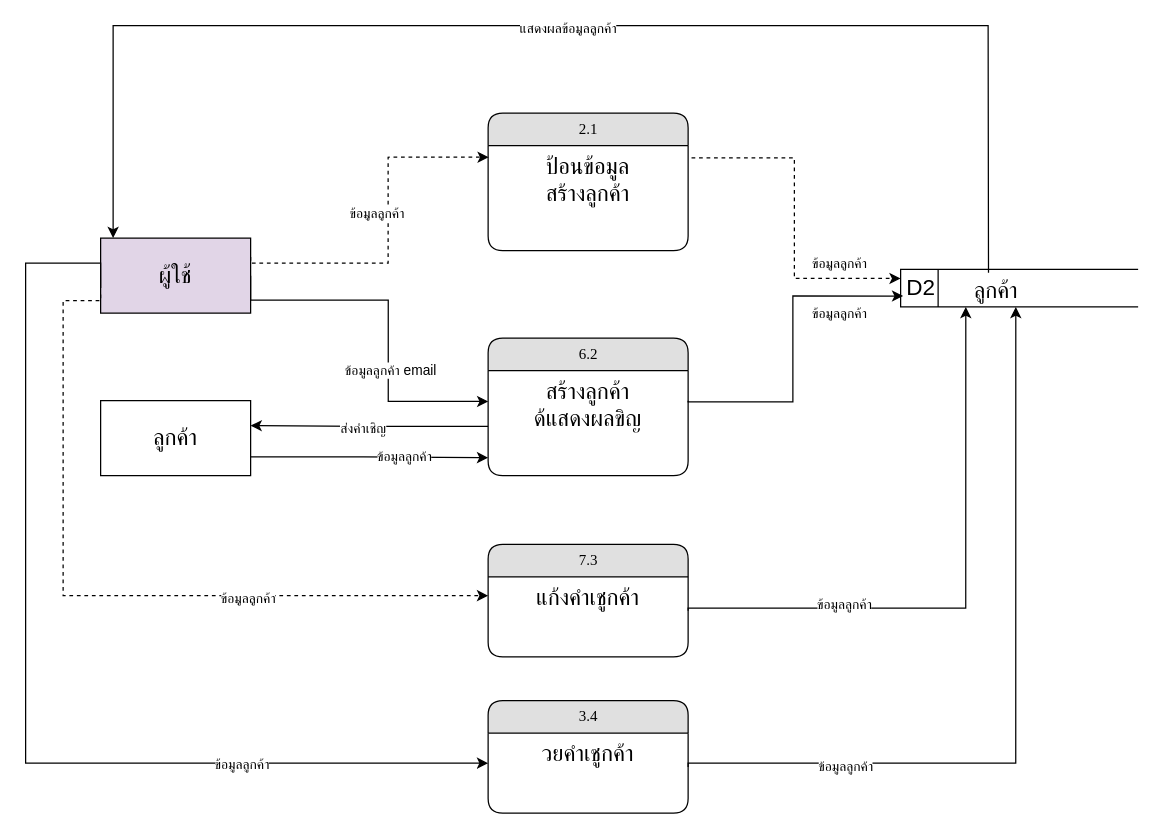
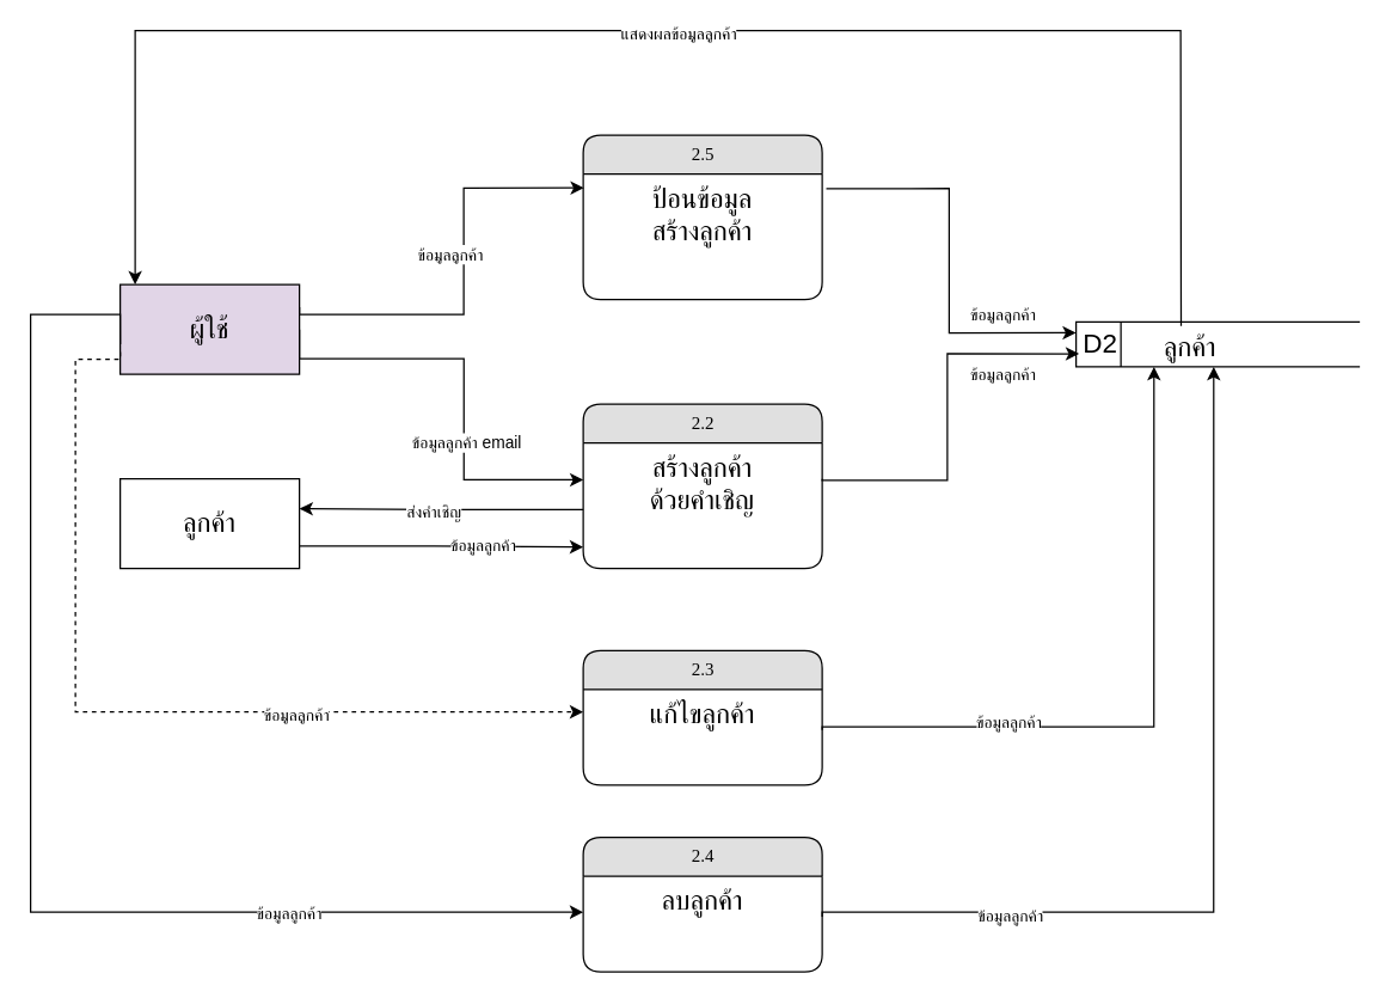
- <mxCell id="2" value="2.1" style="swimlane;html=1;fontStyle=0;childLayout=stackLayout;horizontal=1;startSize=26;fillColor=#e0e0e0;horizontalStack=0;resizeParent=1;resizeLast=0;collapsible=1;marginBottom=0;swimlaneFillColor=#ffffff;align=center;rounded=1;shadow=0;comic=0;labelBackgroundColor=none;strokeWidth=1;fontFamily=Verdana;fontSize=12" parent="1" vertex="1"><mxGeometry x="390" y="90" width="160" height="110" as="geometry" /></mxCell>
+ <mxCell id="2" value="2.5" style="swimlane;html=1;fontStyle=0;childLayout=stackLayout;horizontal=1;startSize=26;fillColor=#e0e0e0;horizontalStack=0;resizeParent=1;resizeLast=0;collapsible=1;marginBottom=0;swimlaneFillColor=#ffffff;align=center;rounded=1;shadow=0;comic=0;labelBackgroundColor=none;strokeWidth=1;fontFamily=Verdana;fontSize=12" parent="1" vertex="1"><mxGeometry x="390" y="90" width="160" height="110" as="geometry" /></mxCell>
- <mxCell id="10" value="" style="endArrow=classic;html=1;rounded=0;exitX=1.017;exitY=0.18;exitDx=0;exitDy=0;exitPerimeter=0;entryX=0;entryY=0.242;entryDx=0;entryDy=0;entryPerimeter=0;edgeStyle=orthogonalEdgeStyle;dashed=1;" parent="1" source="3" target="8" edge="1"><mxGeometry width="50" height="50" relative="1" as="geometry"><mxPoint x="660" y="247.006" as="sourcePoint" /><mxPoint x="831.28" y="250" as="targetPoint" /></mxGeometry></mxCell>
+ <mxCell id="10" value="" style="endArrow=classic;html=1;rounded=0;exitX=1.017;exitY=0.18;exitDx=0;exitDy=0;exitPerimeter=0;entryX=0;entryY=0.242;entryDx=0;entryDy=0;entryPerimeter=0;edgeStyle=orthogonalEdgeStyle;" parent="1" source="3" target="8" edge="1"><mxGeometry width="50" height="50" relative="1" as="geometry"><mxPoint x="660" y="247.006" as="sourcePoint" /><mxPoint x="831.28" y="250" as="targetPoint" /></mxGeometry></mxCell>
- <mxCell id="5" value="" style="endArrow=classic;html=1;rounded=0;exitX=1;exitY=0.25;exitDx=0;exitDy=0;entryX=0.003;entryY=0.172;entryDx=0;entryDy=0;entryPerimeter=0;edgeStyle=orthogonalEdgeStyle;dashed=1;" parent="1" source="4" target="3" edge="1"><mxGeometry width="50" height="50" relative="1" as="geometry"><mxPoint x="228.72" y="250" as="sourcePoint" /><mxPoint x="422.24" y="252.404" as="targetPoint" /><Array as="points"><mxPoint x="200" y="210" /><mxPoint x="310" y="210" /><mxPoint x="310" y="125" /></Array></mxGeometry></mxCell>
+ <mxCell id="5" value="" style="endArrow=classic;html=1;rounded=0;exitX=1;exitY=0.25;exitDx=0;exitDy=0;entryX=0.003;entryY=0.172;entryDx=0;entryDy=0;entryPerimeter=0;edgeStyle=orthogonalEdgeStyle;" parent="1" source="4" target="3" edge="1"><mxGeometry width="50" height="50" relative="1" as="geometry"><mxPoint x="228.72" y="250" as="sourcePoint" /><mxPoint x="422.24" y="252.404" as="targetPoint" /><Array as="points"><mxPoint x="200" y="210" /><mxPoint x="310" y="210" /><mxPoint x="310" y="125" /></Array></mxGeometry></mxCell>
- <mxCell id="11" value="6.2" style="swimlane;html=1;fontStyle=0;childLayout=stackLayout;horizontal=1;startSize=26;fillColor=#e0e0e0;horizontalStack=0;resizeParent=1;resizeLast=0;collapsible=1;marginBottom=0;swimlaneFillColor=#ffffff;align=center;rounded=1;shadow=0;comic=0;labelBackgroundColor=none;strokeWidth=1;fontFamily=Verdana;fontSize=12" parent="1" vertex="1"><mxGeometry x="390" y="270" width="160" height="110" as="geometry" /></mxCell>
+ <mxCell id="11" value="2.2" style="swimlane;html=1;fontStyle=0;childLayout=stackLayout;horizontal=1;startSize=26;fillColor=#e0e0e0;horizontalStack=0;resizeParent=1;resizeLast=0;collapsible=1;marginBottom=0;swimlaneFillColor=#ffffff;align=center;rounded=1;shadow=0;comic=0;labelBackgroundColor=none;strokeWidth=1;fontFamily=Verdana;fontSize=12" parent="1" vertex="1"><mxGeometry x="390" y="270" width="160" height="110" as="geometry" /></mxCell>
- <mxCell id="12" value="&lt;span style=&quot;font-size: 18px;&quot;&gt;สร้างลูกค้า&lt;/span&gt;&lt;div&gt;&lt;span style=&quot;font-size: 18px; background-color: initial;&quot;&gt;ด้แสดงผลขิญ&lt;/span&gt;&lt;/div&gt;" style="text;html=1;strokeColor=none;fillColor=none;spacingLeft=4;spacingRight=4;whiteSpace=wrap;overflow=hidden;rotatable=0;points=[[0,0.5],[1,0.5]];portConstraint=eastwest;align=center;" parent="11" vertex="1"><mxGeometry y="26" width="160" height="54" as="geometry" /></mxCell>
+ <mxCell id="12" value="&lt;span style=&quot;font-size: 18px;&quot;&gt;สร้างลูกค้า&lt;/span&gt;&lt;div&gt;&lt;span style=&quot;font-size: 18px; background-color: initial;&quot;&gt;ด้วยคำเชิญ&lt;/span&gt;&lt;/div&gt;" style="text;html=1;strokeColor=none;fillColor=none;spacingLeft=4;spacingRight=4;whiteSpace=wrap;overflow=hidden;rotatable=0;points=[[0,0.5],[1,0.5]];portConstraint=eastwest;align=center;" parent="11" vertex="1"><mxGeometry y="26" width="160" height="54" as="geometry" /></mxCell>
- <mxCell id="19" value="7.3" style="swimlane;html=1;fontStyle=0;childLayout=stackLayout;horizontal=1;startSize=26;fillColor=#e0e0e0;horizontalStack=0;resizeParent=1;resizeLast=0;collapsible=1;marginBottom=0;swimlaneFillColor=#ffffff;align=center;rounded=1;shadow=0;comic=0;labelBackgroundColor=none;strokeWidth=1;fontFamily=Verdana;fontSize=12" parent="1" vertex="1"><mxGeometry x="390" y="435" width="160" height="90" as="geometry" /></mxCell>
+ <mxCell id="19" value="2.3" style="swimlane;html=1;fontStyle=0;childLayout=stackLayout;horizontal=1;startSize=26;fillColor=#e0e0e0;horizontalStack=0;resizeParent=1;resizeLast=0;collapsible=1;marginBottom=0;swimlaneFillColor=#ffffff;align=center;rounded=1;shadow=0;comic=0;labelBackgroundColor=none;strokeWidth=1;fontFamily=Verdana;fontSize=12" parent="1" vertex="1"><mxGeometry x="390" y="435" width="160" height="90" as="geometry" /></mxCell>
- <mxCell id="20" value="&lt;span style=&quot;font-size: 18px;&quot;&gt;แก้งคำเชูกค้า&lt;/span&gt;" style="text;html=1;strokeColor=none;fillColor=none;spacingLeft=4;spacingRight=4;whiteSpace=wrap;overflow=hidden;rotatable=0;points=[[0,0.5],[1,0.5]];portConstraint=eastwest;align=center;" parent="19" vertex="1"><mxGeometry y="26" width="160" height="54" as="geometry" /></mxCell>
+ <mxCell id="20" value="&lt;span style=&quot;font-size: 18px;&quot;&gt;แก้ไขลูกค้า&lt;/span&gt;" style="text;html=1;strokeColor=none;fillColor=none;spacingLeft=4;spacingRight=4;whiteSpace=wrap;overflow=hidden;rotatable=0;points=[[0,0.5],[1,0.5]];portConstraint=eastwest;align=center;" parent="19" vertex="1"><mxGeometry y="26" width="160" height="54" as="geometry" /></mxCell>
- <mxCell id="25" value="3.4" style="swimlane;html=1;fontStyle=0;childLayout=stackLayout;horizontal=1;startSize=26;fillColor=#e0e0e0;horizontalStack=0;resizeParent=1;resizeLast=0;collapsible=1;marginBottom=0;swimlaneFillColor=#ffffff;align=center;rounded=1;shadow=0;comic=0;labelBackgroundColor=none;strokeWidth=1;fontFamily=Verdana;fontSize=12" parent="1" vertex="1"><mxGeometry x="390" y="560" width="160" height="90" as="geometry" /></mxCell>
+ <mxCell id="25" value="2.4" style="swimlane;html=1;fontStyle=0;childLayout=stackLayout;horizontal=1;startSize=26;fillColor=#e0e0e0;horizontalStack=0;resizeParent=1;resizeLast=0;collapsible=1;marginBottom=0;swimlaneFillColor=#ffffff;align=center;rounded=1;shadow=0;comic=0;labelBackgroundColor=none;strokeWidth=1;fontFamily=Verdana;fontSize=12" parent="1" vertex="1"><mxGeometry x="390" y="560" width="160" height="90" as="geometry" /></mxCell>
- <mxCell id="26" value="&lt;span style=&quot;font-size: 18px;&quot;&gt;วยคำเชูกค้า&lt;/span&gt;" style="text;html=1;strokeColor=none;fillColor=none;spacingLeft=4;spacingRight=4;whiteSpace=wrap;overflow=hidden;rotatable=0;points=[[0,0.5],[1,0.5]];portConstraint=eastwest;align=center;" parent="25" vertex="1"><mxGeometry y="26" width="160" height="54" as="geometry" /></mxCell>
+ <mxCell id="26" value="&lt;span style=&quot;font-size: 18px;&quot;&gt;ลบลูกค้า&lt;/span&gt;" style="text;html=1;strokeColor=none;fillColor=none;spacingLeft=4;spacingRight=4;whiteSpace=wrap;overflow=hidden;rotatable=0;points=[[0,0.5],[1,0.5]];portConstraint=eastwest;align=center;" parent="25" vertex="1"><mxGeometry y="26" width="160" height="54" as="geometry" /></mxCell>
